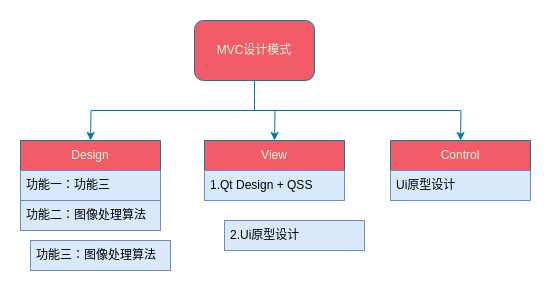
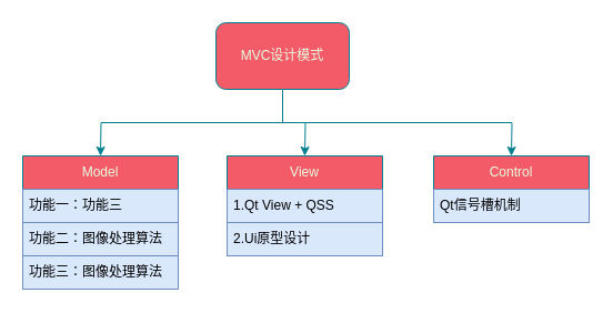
- <mxCell id="6" value="Design" style="swimlane;fontStyle=0;childLayout=stackLayout;horizontal=1;startSize=30;horizontalStack=0;resizeParent=1;resizeParentMax=0;resizeLast=0;collapsible=1;marginBottom=0;whiteSpace=wrap;html=1;strokeColor=#028090;fontColor=#E4FDE1;fillColor=#F45B69;" parent="1" vertex="1"><mxGeometry x="20" y="140" width="140" height="60" as="geometry" /></mxCell>
+ <mxCell id="6" value="Model" style="swimlane;fontStyle=0;childLayout=stackLayout;horizontal=1;startSize=30;horizontalStack=0;resizeParent=1;resizeParentMax=0;resizeLast=0;collapsible=1;marginBottom=0;whiteSpace=wrap;html=1;strokeColor=#028090;fontColor=#E4FDE1;fillColor=#F45B69;" parent="1" vertex="1"><mxGeometry x="20" y="140" width="140" height="60" as="geometry" /></mxCell>
- <mxCell id="9" value="1.Qt Design + QSS" style="text;align=left;verticalAlign=middle;spacingLeft=4;spacingRight=4;overflow=hidden;points=[[0,0.5],[1,0.5]];portConstraint=eastwest;rotatable=0;whiteSpace=wrap;html=1;fillColor=#dae8fc;strokeColor=#6c8ebf;" parent="8" vertex="1"><mxGeometry y="30" width="140" height="30" as="geometry" /></mxCell>
+ <mxCell id="9" value="1.Qt View + QSS" style="text;align=left;verticalAlign=middle;spacingLeft=4;spacingRight=4;overflow=hidden;points=[[0,0.5],[1,0.5]];portConstraint=eastwest;rotatable=0;whiteSpace=wrap;html=1;fillColor=#dae8fc;strokeColor=#6c8ebf;" parent="8" vertex="1"><mxGeometry y="30" width="140" height="30" as="geometry" /></mxCell>
- <mxCell id="11" value="Ui原型设计" style="text;align=left;verticalAlign=middle;spacingLeft=4;spacingRight=4;overflow=hidden;points=[[0,0.5],[1,0.5]];portConstraint=eastwest;rotatable=0;whiteSpace=wrap;html=1;fillColor=#dae8fc;strokeColor=#6c8ebf;" parent="10" vertex="1"><mxGeometry y="30" width="140" height="30" as="geometry" /></mxCell>
+ <mxCell id="11" value="Qt信号槽机制" style="text;align=left;verticalAlign=middle;spacingLeft=4;spacingRight=4;overflow=hidden;points=[[0,0.5],[1,0.5]];portConstraint=eastwest;rotatable=0;whiteSpace=wrap;html=1;fillColor=#dae8fc;strokeColor=#6c8ebf;" parent="10" vertex="1"><mxGeometry y="30" width="140" height="30" as="geometry" /></mxCell>
- <mxCell id="12" value="2.Ui原型设计" style="text;align=left;verticalAlign=middle;spacingLeft=4;spacingRight=4;overflow=hidden;points=[[0,0.5],[1,0.5]];portConstraint=eastwest;rotatable=0;whiteSpace=wrap;html=1;fillColor=#dae8fc;strokeColor=#6c8ebf;" parent="1" vertex="1"><mxGeometry x="224" y="220" width="140" height="30" as="geometry" /></mxCell>
+ <mxCell id="12" value="2.Ui原型设计" style="text;align=left;verticalAlign=middle;spacingLeft=4;spacingRight=4;overflow=hidden;points=[[0,0.5],[1,0.5]];portConstraint=eastwest;rotatable=0;whiteSpace=wrap;html=1;fillColor=#dae8fc;strokeColor=#6c8ebf;" parent="1" vertex="1"><mxGeometry x="204" y="200" width="140" height="30" as="geometry" /></mxCell>
- <mxCell id="14" value="功能三：图像处理算法" style="text;align=left;verticalAlign=middle;spacingLeft=4;spacingRight=4;overflow=hidden;points=[[0,0.5],[1,0.5]];portConstraint=eastwest;rotatable=0;whiteSpace=wrap;html=1;fillColor=#dae8fc;strokeColor=#6c8ebf;" parent="1" vertex="1"><mxGeometry x="30" y="240" width="140" height="30" as="geometry" /></mxCell>
+ <mxCell id="14" value="功能三：图像处理算法" style="text;align=left;verticalAlign=middle;spacingLeft=4;spacingRight=4;overflow=hidden;points=[[0,0.5],[1,0.5]];portConstraint=eastwest;rotatable=0;whiteSpace=wrap;html=1;fillColor=#dae8fc;strokeColor=#6c8ebf;" parent="1" vertex="1"><mxGeometry x="20" y="230" width="140" height="30" as="geometry" /></mxCell>
